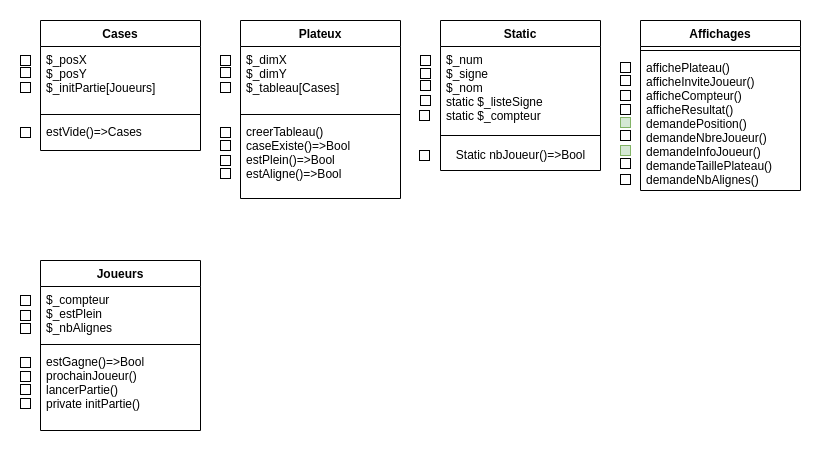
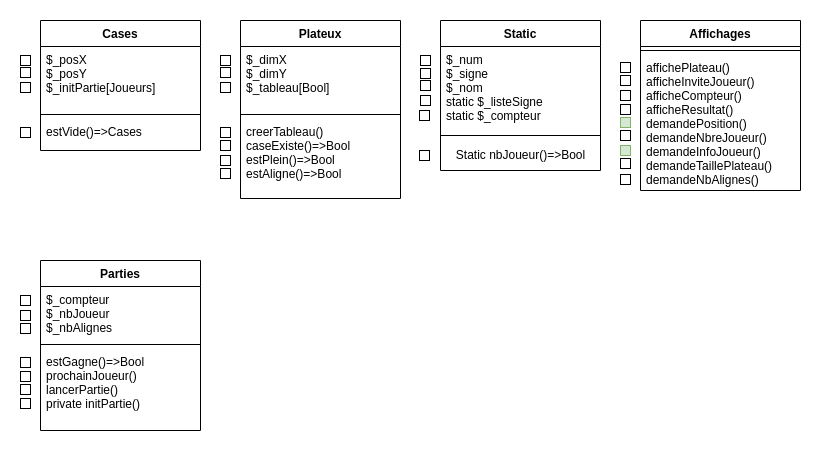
- <mxCell id="7" value="$_dimX&#10;$_dimY&#10;$_tableau[Cases]" style="text;strokeColor=none;fillColor=none;align=left;verticalAlign=top;spacingLeft=4;spacingRight=4;overflow=hidden;rotatable=0;points=[[0,0.5],[1,0.5]];portConstraint=eastwest;" parent="6" vertex="1"><mxGeometry y="26" width="160" height="64" as="geometry" /></mxCell>
+ <mxCell id="7" value="$_dimX&#10;$_dimY&#10;$_tableau[Bool]" style="text;strokeColor=none;fillColor=none;align=left;verticalAlign=top;spacingLeft=4;spacingRight=4;overflow=hidden;rotatable=0;points=[[0,0.5],[1,0.5]];portConstraint=eastwest;" parent="6" vertex="1"><mxGeometry y="26" width="160" height="64" as="geometry" /></mxCell>
- <mxCell id="17" value="Joueurs" style="swimlane;fontStyle=1;align=center;verticalAlign=top;childLayout=stackLayout;horizontal=1;startSize=26;horizontalStack=0;resizeParent=1;resizeParentMax=0;resizeLast=0;collapsible=1;marginBottom=0;" parent="1" vertex="1"><mxGeometry x="40" y="260" width="160" height="170" as="geometry" /></mxCell>
+ <mxCell id="17" value="Parties" style="swimlane;fontStyle=1;align=center;verticalAlign=top;childLayout=stackLayout;horizontal=1;startSize=26;horizontalStack=0;resizeParent=1;resizeParentMax=0;resizeLast=0;collapsible=1;marginBottom=0;" parent="1" vertex="1"><mxGeometry x="40" y="260" width="160" height="170" as="geometry" /></mxCell>
- <mxCell id="18" value="$_compteur&#10;$_estPlein&#10;$_nbAlignes" style="text;strokeColor=none;fillColor=none;align=left;verticalAlign=top;spacingLeft=4;spacingRight=4;overflow=hidden;rotatable=0;points=[[0,0.5],[1,0.5]];portConstraint=eastwest;" parent="17" vertex="1"><mxGeometry y="26" width="160" height="54" as="geometry" /></mxCell>
+ <mxCell id="18" value="$_compteur&#10;$_nbJoueur&#10;$_nbAlignes" style="text;strokeColor=none;fillColor=none;align=left;verticalAlign=top;spacingLeft=4;spacingRight=4;overflow=hidden;rotatable=0;points=[[0,0.5],[1,0.5]];portConstraint=eastwest;" parent="17" vertex="1"><mxGeometry y="26" width="160" height="54" as="geometry" /></mxCell>
